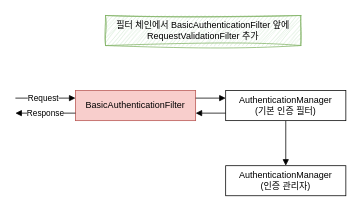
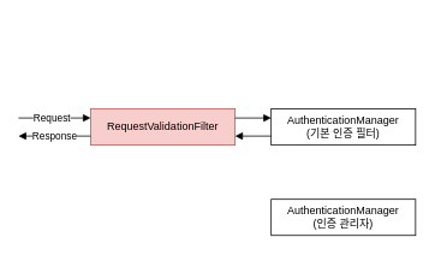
- <mxCell id="12" value="필터 체인에서 BasicAuthenticationFilter 앞에 RequestValidationFilter 추가" style="text;html=1;strokeColor=#82b366;fillColor=#d5e8d4;align=center;verticalAlign=middle;whiteSpace=wrap;rounded=0;shadow=0;glass=0;sketch=1;curveFitting=1;jiggle=2;" vertex="1" parent="1"><mxGeometry x="140" y="20" width="260" height="40" as="geometry" /></mxCell>
- <mxCell id="5" value="BasicAuthenticationFilter" style="rounded=0;whiteSpace=wrap;html=1;fillColor=#f8cecc;strokeColor=#b85450;" vertex="1" parent="1"><mxGeometry x="100" y="120" width="160" height="40" as="geometry" /></mxCell>
+ <mxCell id="5" value="RequestValidationFilter" style="rounded=0;whiteSpace=wrap;html=1;fillColor=#f8cecc;strokeColor=#b85450;" vertex="1" parent="1"><mxGeometry x="100" y="120" width="160" height="40" as="geometry" /></mxCell>
- <mxCell id="2" style="edgeStyle=orthogonalEdgeStyle;rounded=0;orthogonalLoop=1;jettySize=auto;html=1;entryX=0.5;entryY=0;entryDx=0;entryDy=0;endArrow=block;endFill=1;" edge="1" parent="1" source="3" target="4"><mxGeometry relative="1" as="geometry" /></mxCell>
